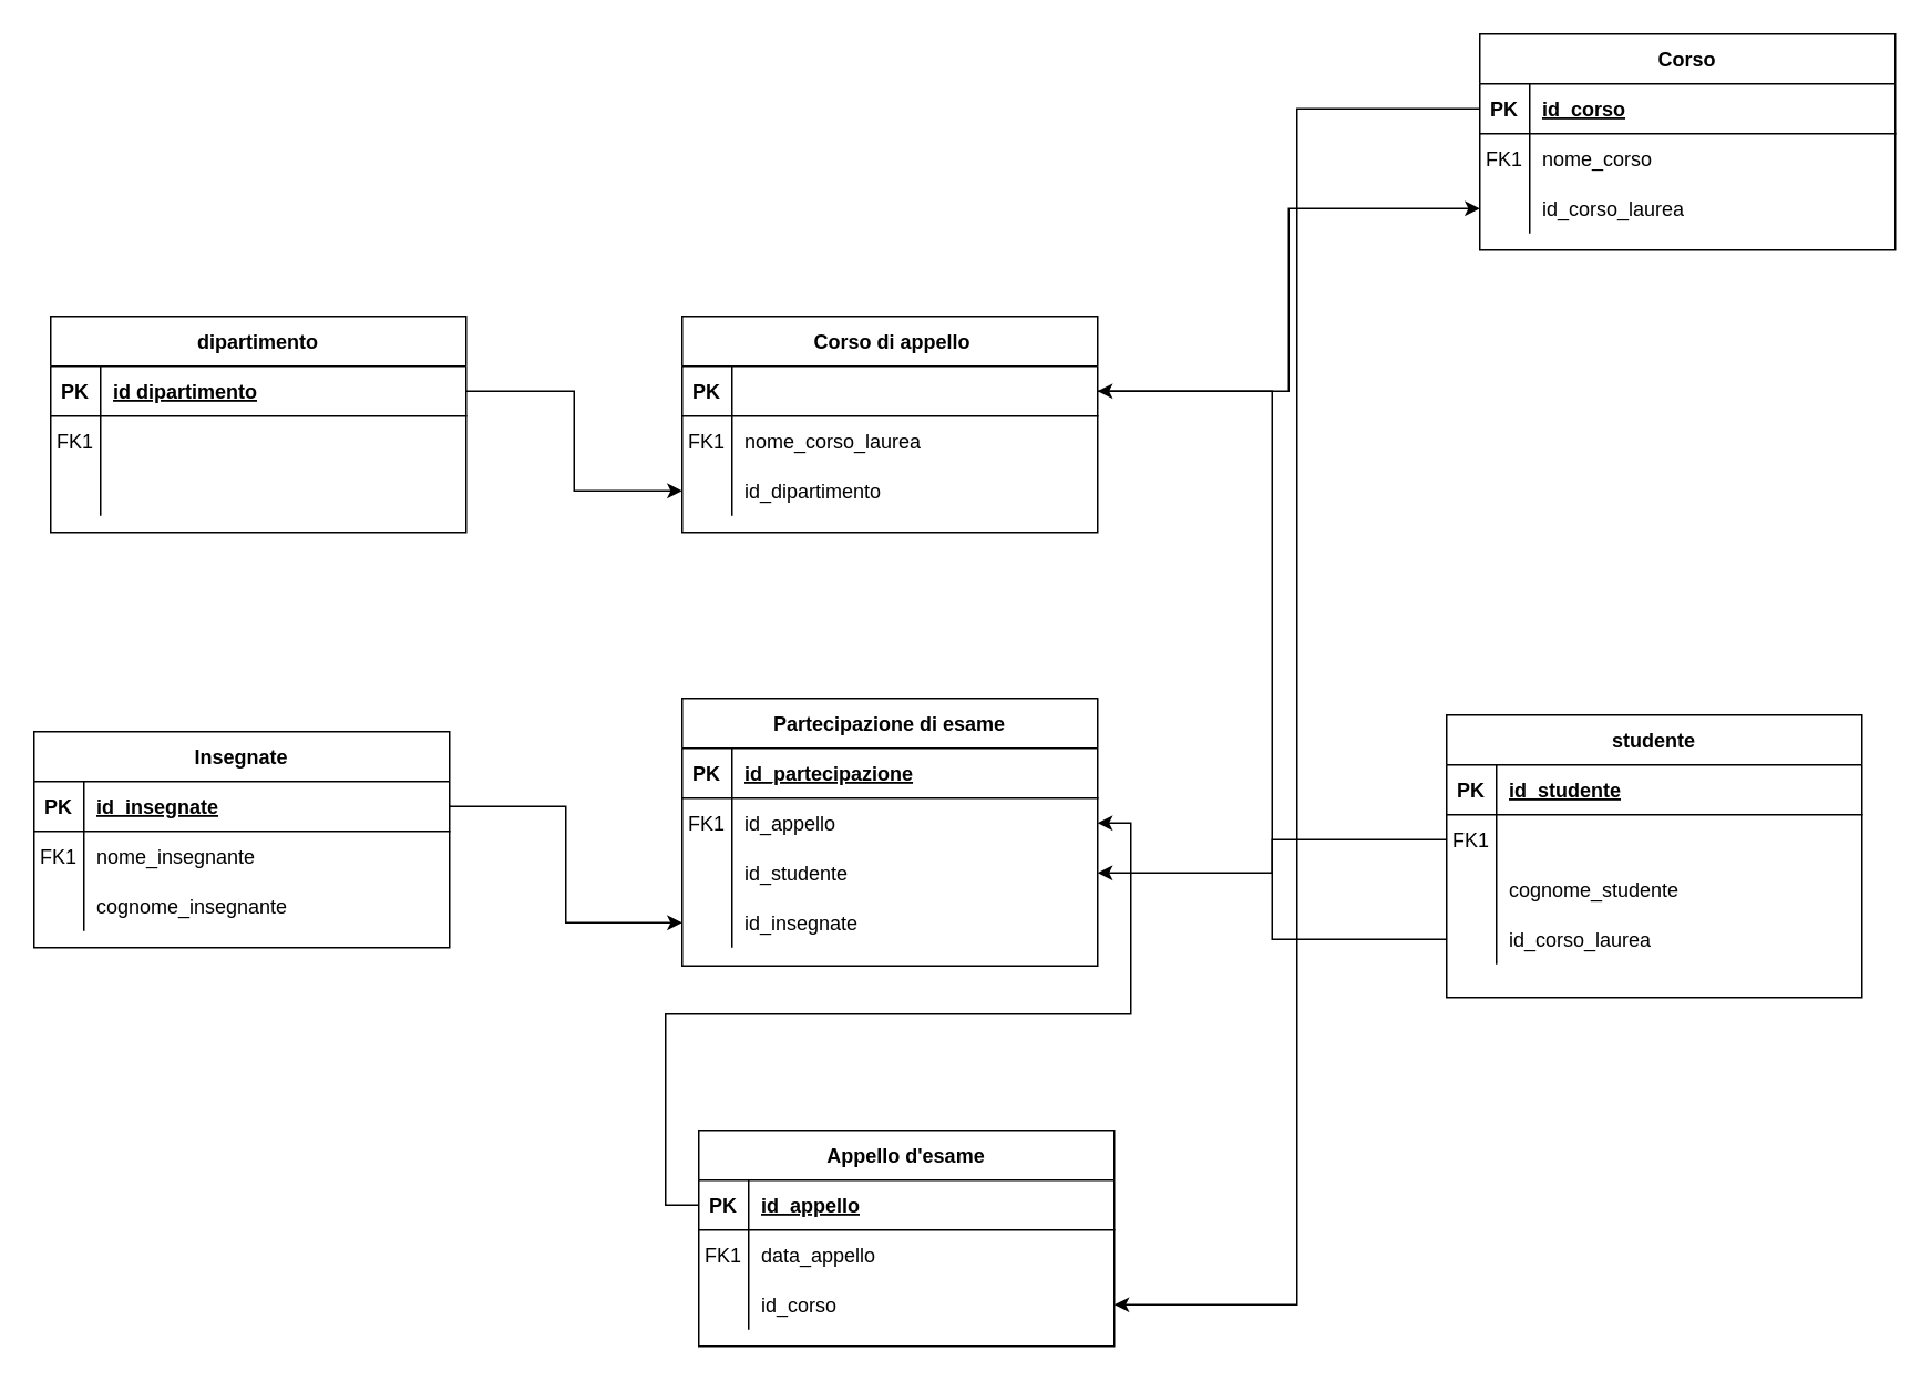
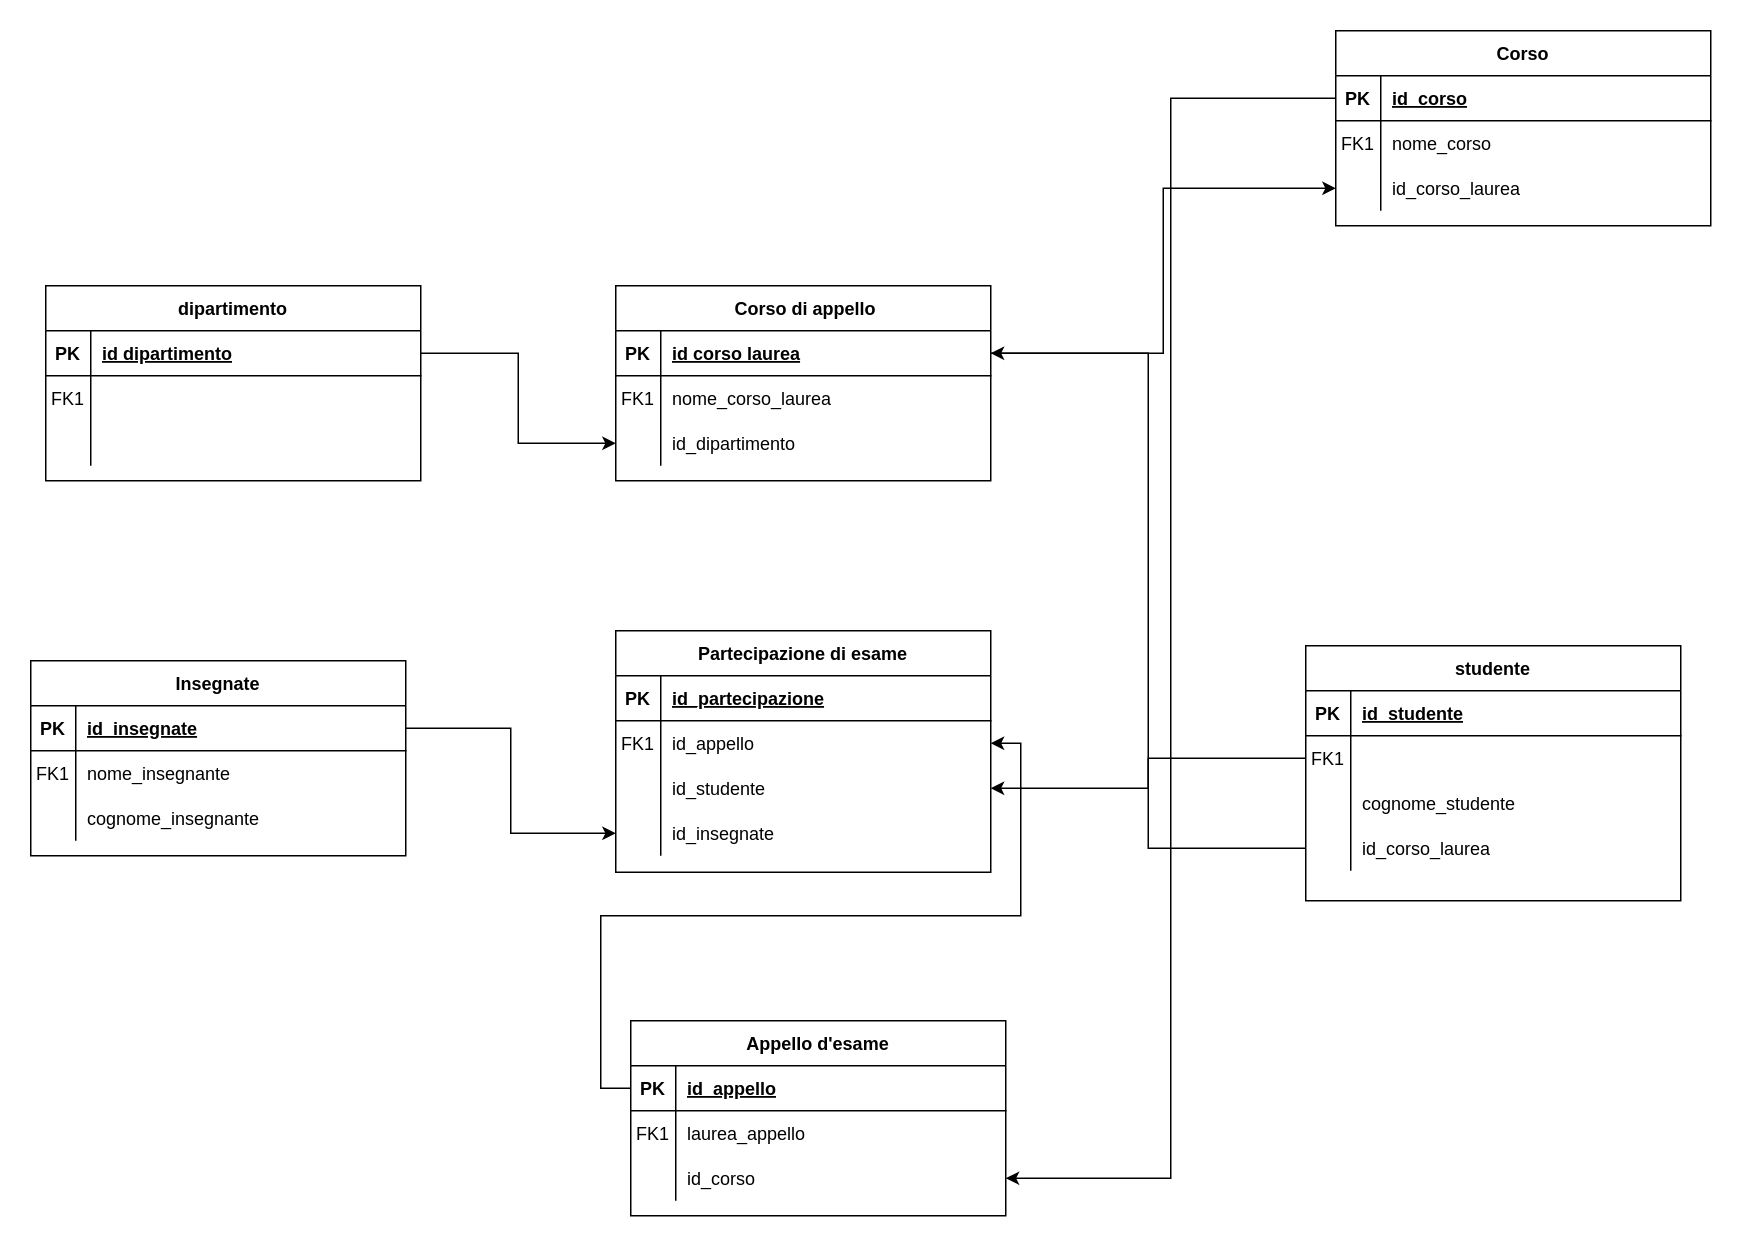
+ <mxCell id="59" value="id corso laurea" style="shape=partialRectangle;overflow=hidden;connectable=0;fillColor=none;top=0;left=0;bottom=0;right=0;align=left;spacingLeft=6;fontStyle=5;" vertex="1" parent="57"><mxGeometry x="30" width="220" height="30" as="geometry"><mxRectangle width="220" height="30" as="alternateBounds" /></mxGeometry></mxCell>
- <mxCell id="18" value="data_appello" style="shape=partialRectangle;overflow=hidden;connectable=0;fillColor=none;top=0;left=0;bottom=0;right=0;align=left;spacingLeft=6;" vertex="1" parent="16"><mxGeometry x="30" width="220" height="30" as="geometry"><mxRectangle width="220" height="30" as="alternateBounds" /></mxGeometry></mxCell>
+ <mxCell id="18" value="laurea_appello" style="shape=partialRectangle;overflow=hidden;connectable=0;fillColor=none;top=0;left=0;bottom=0;right=0;align=left;spacingLeft=6;" vertex="1" parent="16"><mxGeometry x="30" width="220" height="30" as="geometry"><mxRectangle width="220" height="30" as="alternateBounds" /></mxGeometry></mxCell>
